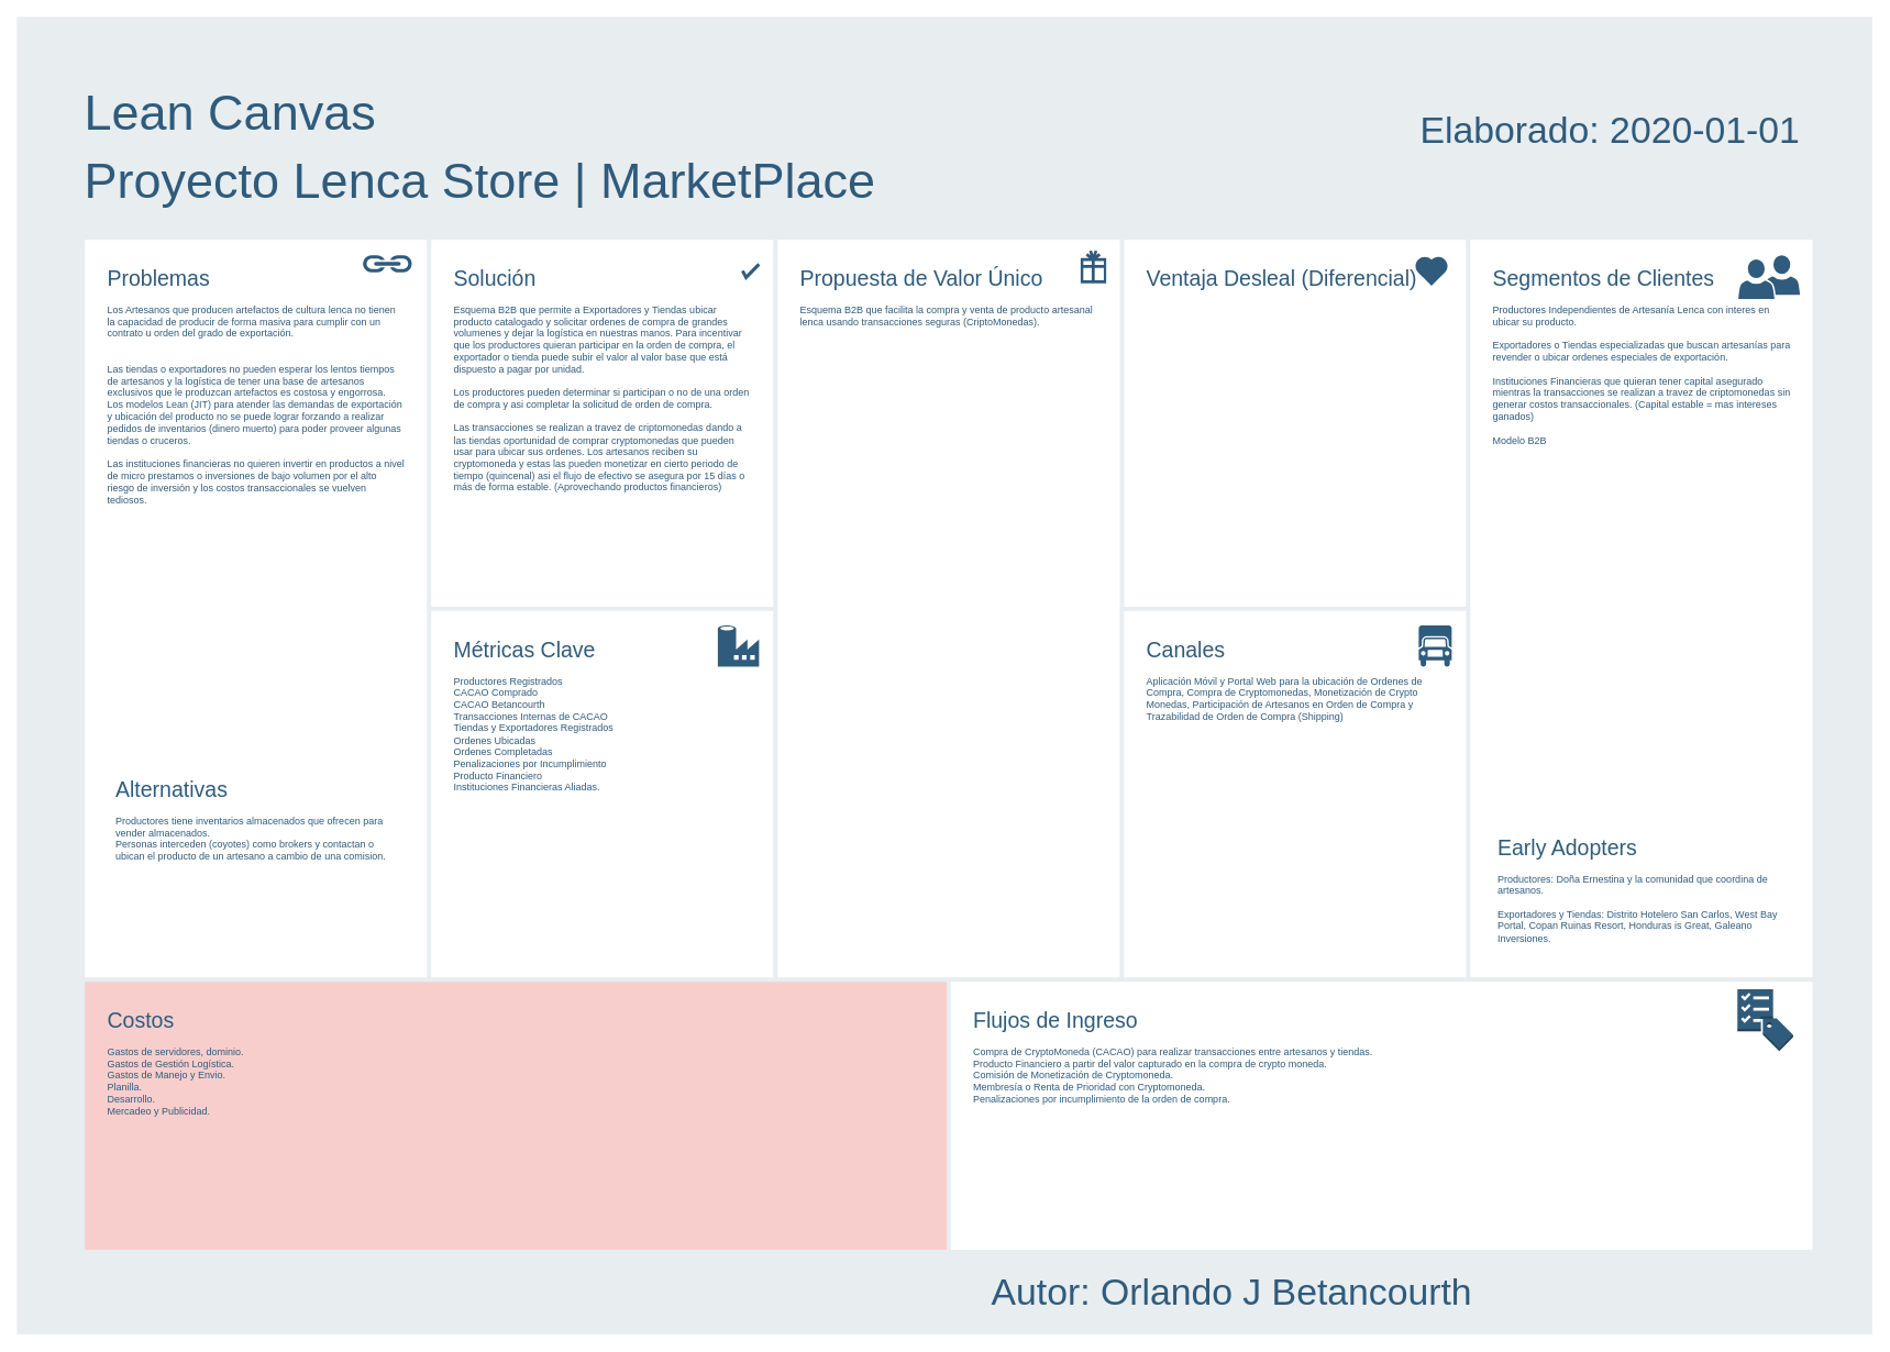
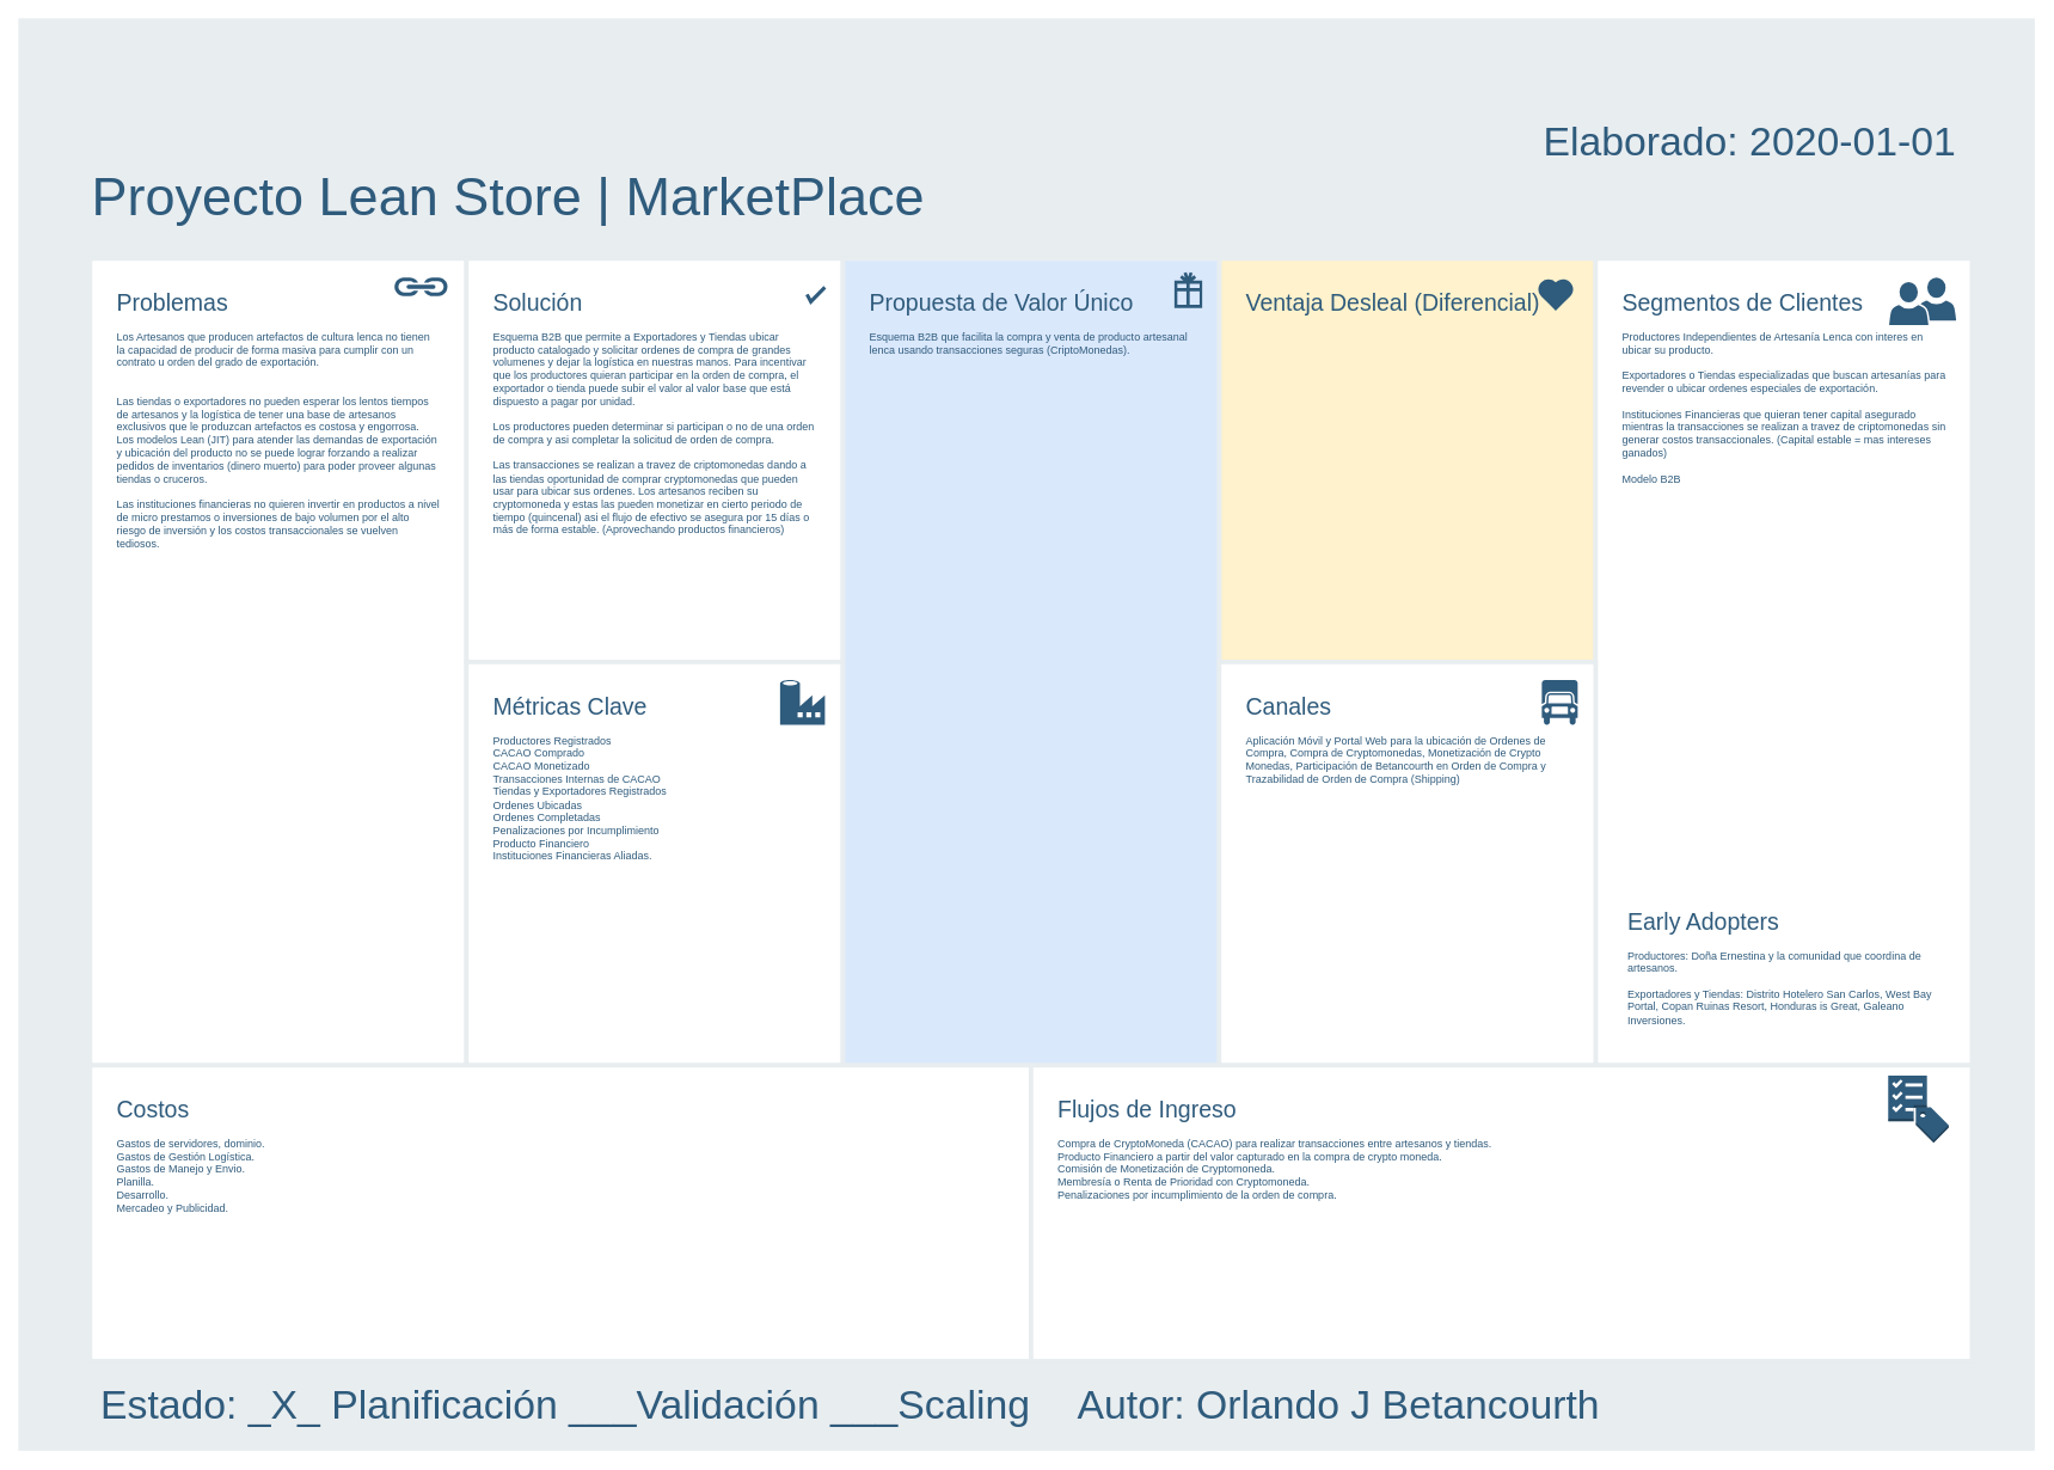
- <mxCell id="12" value="Lean Canvas" style="text;html=1;resizable=0;points=[];autosize=1;align=left;verticalAlign=top;spacingTop=-4;fontSize=60;fontColor=#2F5B7C;" parent="1" vertex="1"><mxGeometry x="100" y="98" width="370" height="70" as="geometry" /></mxCell>
- <mxCell id="26" value="Proyecto Lenca Store | MarketPlace" style="text;html=1;resizable=0;points=[];autosize=1;align=left;verticalAlign=top;spacingTop=-4;fontSize=60;fontColor=#2F5B7C;" vertex="1" parent="1"><mxGeometry x="100" y="181" width="970" height="70" as="geometry" /></mxCell>
+ <mxCell id="26" value="Proyecto Lean Store | MarketPlace" style="text;html=1;resizable=0;points=[];autosize=1;align=left;verticalAlign=top;spacingTop=-4;fontSize=60;fontColor=#2F5B7C;" vertex="1" parent="1"><mxGeometry x="100" y="181" width="970" height="70" as="geometry" /></mxCell>
- <mxCell id="3" value="&lt;div style=&quot;font-size: 26px&quot;&gt;Ventaja Desleal (Diferencial)&lt;/div&gt;&lt;div&gt;&lt;br&gt;&lt;/div&gt;" style="rounded=0;whiteSpace=wrap;html=1;shadow=0;labelBackgroundColor=none;strokeColor=#e8edf0;strokeWidth=5;fillColor=#ffffff;fontSize=12;fontColor=#2F5B7C;align=left;verticalAlign=top;spacing=30;" parent="1" vertex="1"><mxGeometry x="1360" y="288" width="420" height="450" as="geometry" /></mxCell>
+ <mxCell id="3" value="&lt;div style=&quot;font-size: 26px&quot;&gt;Ventaja Desleal (Diferencial)&lt;/div&gt;&lt;div&gt;&lt;br&gt;&lt;/div&gt;" style="rounded=0;whiteSpace=wrap;html=1;shadow=0;labelBackgroundColor=none;strokeColor=#e8edf0;strokeWidth=5;fillColor=#fff2cc;fontSize=12;fontColor=#2F5B7C;align=left;verticalAlign=top;spacing=30;" parent="1" vertex="1"><mxGeometry x="1360" y="288" width="420" height="450" as="geometry" /></mxCell>
- <mxCell id="7" value="&lt;div style=&quot;font-size: 26px&quot;&gt;&lt;font style=&quot;font-size: 26px&quot;&gt;Propuesta de Valor Único&lt;/font&gt;&lt;/div&gt;&lt;div&gt;&lt;br&gt;&lt;/div&gt;&lt;div&gt;Esquema B2B que facilita la compra y venta de producto artesanal lenca usando transacciones seguras (CriptoMonedas).&lt;/div&gt;" style="rounded=0;whiteSpace=wrap;html=1;shadow=0;labelBackgroundColor=none;strokeColor=#e8edf0;strokeWidth=5;fillColor=#ffffff;fontSize=12;fontColor=#2F5B7C;align=left;verticalAlign=top;spacing=30;" parent="1" vertex="1"><mxGeometry x="940" y="288" width="420" height="900" as="geometry" /></mxCell>
+ <mxCell id="7" value="&lt;div style=&quot;font-size: 26px&quot;&gt;&lt;font style=&quot;font-size: 26px&quot;&gt;Propuesta de Valor Único&lt;/font&gt;&lt;/div&gt;&lt;div&gt;&lt;br&gt;&lt;/div&gt;&lt;div&gt;Esquema B2B que facilita la compra y venta de producto artesanal lenca usando transacciones seguras (CriptoMonedas).&lt;/div&gt;" style="rounded=0;whiteSpace=wrap;html=1;shadow=0;labelBackgroundColor=none;strokeColor=#e8edf0;strokeWidth=5;fillColor=#dae8fc;fontSize=12;fontColor=#2F5B7C;align=left;verticalAlign=top;spacing=30;" parent="1" vertex="1"><mxGeometry x="940" y="288" width="420" height="900" as="geometry" /></mxCell>
- <mxCell id="9" value="&lt;div&gt;&lt;font style=&quot;font-size: 26px&quot;&gt;Canales&lt;/font&gt;&lt;/div&gt;&lt;div&gt;&lt;br&gt;&lt;/div&gt;&lt;div&gt;Aplicación Móvil y Portal Web para la ubicación de Ordenes de Compra, Compra de Cryptomonedas, Monetización de Crypto Monedas, Participación de Artesanos en Orden de Compra y Trazabilidad de Orden de Compra (Shipping)&amp;nbsp;&lt;/div&gt;" style="rounded=0;whiteSpace=wrap;html=1;shadow=0;labelBackgroundColor=none;strokeColor=#e8edf0;strokeWidth=5;fillColor=#ffffff;fontSize=12;fontColor=#2F5B7C;align=left;verticalAlign=top;spacing=30;" parent="1" vertex="1"><mxGeometry x="1360" y="738" width="420" height="450" as="geometry" /></mxCell>
+ <mxCell id="9" value="&lt;div&gt;&lt;font style=&quot;font-size: 26px&quot;&gt;Canales&lt;/font&gt;&lt;/div&gt;&lt;div&gt;&lt;br&gt;&lt;/div&gt;&lt;div&gt;Aplicación Móvil y Portal Web para la ubicación de Ordenes de Compra, Compra de Cryptomonedas, Monetización de Crypto Monedas, Participación de Betancourth en Orden de Compra y Trazabilidad de Orden de Compra (Shipping)&amp;nbsp;&lt;/div&gt;" style="rounded=0;whiteSpace=wrap;html=1;shadow=0;labelBackgroundColor=none;strokeColor=#e8edf0;strokeWidth=5;fillColor=#ffffff;fontSize=12;fontColor=#2F5B7C;align=left;verticalAlign=top;spacing=30;" parent="1" vertex="1"><mxGeometry x="1360" y="738" width="420" height="450" as="geometry" /></mxCell>
- <mxCell id="6" value="&lt;div&gt;&lt;span style=&quot;font-size: 26px&quot;&gt;Métricas Clave&lt;/span&gt;&lt;/div&gt;&lt;div&gt;&lt;br&gt;&lt;/div&gt;&lt;div&gt;Productores Registrados&lt;/div&gt;&lt;div&gt;CACAO Comprado&lt;/div&gt;&lt;div&gt;CACAO Betancourth&lt;/div&gt;&lt;div&gt;Transacciones Internas de CACAO&lt;/div&gt;&lt;div&gt;Tiendas y Exportadores Registrados&lt;/div&gt;&lt;div&gt;Ordenes Ubicadas&lt;/div&gt;&lt;div&gt;Ordenes Completadas&lt;/div&gt;&lt;div&gt;Penalizaciones por Incumplimiento&lt;/div&gt;&lt;div&gt;Producto Financiero&lt;/div&gt;&lt;div&gt;Instituciones Financieras Aliadas.&lt;/div&gt;" style="rounded=0;whiteSpace=wrap;html=1;shadow=0;labelBackgroundColor=none;strokeColor=#e8edf0;strokeWidth=5;fillColor=#ffffff;fontSize=12;fontColor=#2F5B7C;align=left;verticalAlign=top;spacing=30;" parent="1" vertex="1"><mxGeometry x="520" y="738" width="420" height="450" as="geometry" /></mxCell>
+ <mxCell id="6" value="&lt;div&gt;&lt;span style=&quot;font-size: 26px&quot;&gt;Métricas Clave&lt;/span&gt;&lt;/div&gt;&lt;div&gt;&lt;br&gt;&lt;/div&gt;&lt;div&gt;Productores Registrados&lt;/div&gt;&lt;div&gt;CACAO Comprado&lt;/div&gt;&lt;div&gt;CACAO Monetizado&lt;/div&gt;&lt;div&gt;Transacciones Internas de CACAO&lt;/div&gt;&lt;div&gt;Tiendas y Exportadores Registrados&lt;/div&gt;&lt;div&gt;Ordenes Ubicadas&lt;/div&gt;&lt;div&gt;Ordenes Completadas&lt;/div&gt;&lt;div&gt;Penalizaciones por Incumplimiento&lt;/div&gt;&lt;div&gt;Producto Financiero&lt;/div&gt;&lt;div&gt;Instituciones Financieras Aliadas.&lt;/div&gt;" style="rounded=0;whiteSpace=wrap;html=1;shadow=0;labelBackgroundColor=none;strokeColor=#e8edf0;strokeWidth=5;fillColor=#ffffff;fontSize=12;fontColor=#2F5B7C;align=left;verticalAlign=top;spacing=30;" parent="1" vertex="1"><mxGeometry x="520" y="738" width="420" height="450" as="geometry" /></mxCell>
- <mxCell id="25" value="&lt;div&gt;&lt;font style=&quot;font-size: 26px&quot;&gt;Alternativas&lt;/font&gt;&lt;/div&gt;&lt;div&gt;&lt;br&gt;&lt;/div&gt;&lt;font style=&quot;line-height: 120% ; font-size: 12px&quot;&gt;&lt;span style=&quot;font-stretch: normal ; line-height: 120%&quot;&gt;Productores tiene inventarios almacenados que ofrecen para vender almacenados.&lt;br&gt;Personas interceden (coyotes) como brokers y contactan o ubican el producto de un artesano a cambio de una comision.&lt;br&gt;&lt;br&gt;&lt;/span&gt;&lt;/font&gt;" style="rounded=0;whiteSpace=wrap;html=1;shadow=0;labelBackgroundColor=none;strokeColor=none;strokeWidth=5;fillColor=#ffffff;fontSize=12;fontColor=#2F5B7C;align=left;verticalAlign=top;spacing=30;" vertex="1" parent="1"><mxGeometry x="110" y="908" width="400" height="270" as="geometry" /></mxCell>
- <mxCell id="10" value="&lt;div style=&quot;font-size: 26px&quot;&gt;&lt;font style=&quot;font-size: 26px&quot;&gt;Costos&lt;/font&gt;&lt;/div&gt;&lt;div&gt;&lt;br&gt;&lt;/div&gt;&lt;div&gt;Gastos de servidores, dominio.&lt;/div&gt;&lt;div&gt;Gastos de Gestión Logística.&lt;/div&gt;&lt;div&gt;Gastos de Manejo y Envio.&lt;/div&gt;&lt;div&gt;Planilla.&lt;/div&gt;&lt;div&gt;Desarrollo.&lt;/div&gt;&lt;div&gt;Mercadeo y Publicidad.&lt;/div&gt;" style="rounded=0;whiteSpace=wrap;html=1;shadow=0;labelBackgroundColor=none;strokeColor=#e8edf0;strokeWidth=5;fillColor=#f8cecc;fontSize=12;fontColor=#2F5B7C;align=left;verticalAlign=top;spacing=30;" parent="1" vertex="1"><mxGeometry x="100" y="1188" width="1050" height="330" as="geometry" /></mxCell>
+ <mxCell id="10" value="&lt;div style=&quot;font-size: 26px&quot;&gt;&lt;font style=&quot;font-size: 26px&quot;&gt;Costos&lt;/font&gt;&lt;/div&gt;&lt;div&gt;&lt;br&gt;&lt;/div&gt;&lt;div&gt;Gastos de servidores, dominio.&lt;/div&gt;&lt;div&gt;Gastos de Gestión Logística.&lt;/div&gt;&lt;div&gt;Gastos de Manejo y Envio.&lt;/div&gt;&lt;div&gt;Planilla.&lt;/div&gt;&lt;div&gt;Desarrollo.&lt;/div&gt;&lt;div&gt;Mercadeo y Publicidad.&lt;/div&gt;" style="rounded=0;whiteSpace=wrap;html=1;shadow=0;labelBackgroundColor=none;strokeColor=#e8edf0;strokeWidth=5;fillColor=#ffffff;fontSize=12;fontColor=#2F5B7C;align=left;verticalAlign=top;spacing=30;" parent="1" vertex="1"><mxGeometry x="100" y="1188" width="1050" height="330" as="geometry" /></mxCell>
+ <mxCell id="28" value="Estado: _X_ Planificación ___Validación ___Scaling" style="text;html=1;resizable=0;points=[];autosize=1;align=left;verticalAlign=top;spacingTop=-4;fontSize=45;fontColor=#2F5B7C;" vertex="1" parent="1"><mxGeometry x="110" y="1538" width="1050" height="60" as="geometry" /></mxCell>
